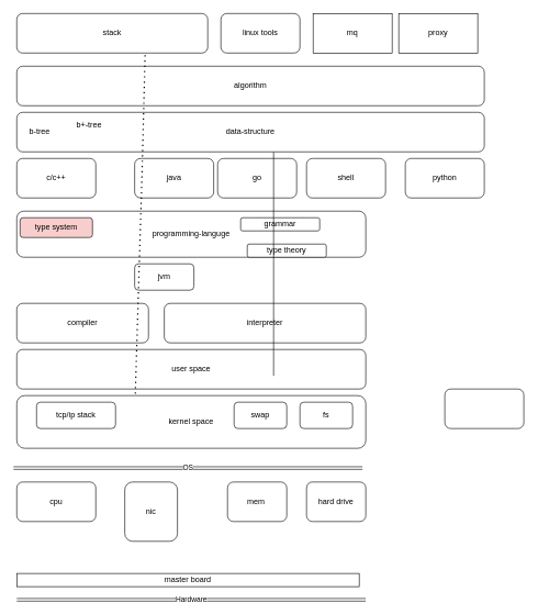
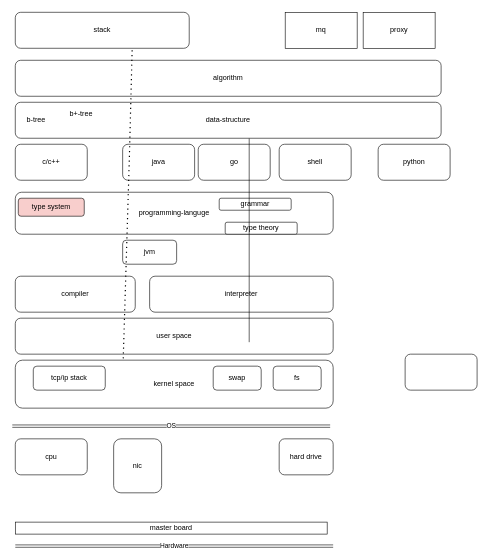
- <mxCell id="20" value="linux tools" style="rounded=1;whiteSpace=wrap;html=1;" vertex="1" parent="1"><mxGeometry x="335" y="20" width="120" height="60" as="geometry" /></mxCell>
- <mxCell id="25" value="python" style="rounded=1;whiteSpace=wrap;html=1;" vertex="1" parent="1"><mxGeometry x="615" y="240" width="120" height="60" as="geometry" /></mxCell>
+ <mxCell id="25" value="python" style="rounded=1;whiteSpace=wrap;html=1;" vertex="1" parent="1"><mxGeometry x="630" y="240" width="120" height="60" as="geometry" /></mxCell>
- <mxCell id="5" value="mem&amp;nbsp;" style="rounded=1;whiteSpace=wrap;html=1;" vertex="1" parent="1"><mxGeometry x="345" y="731.18" width="90" height="60" as="geometry" /></mxCell>
